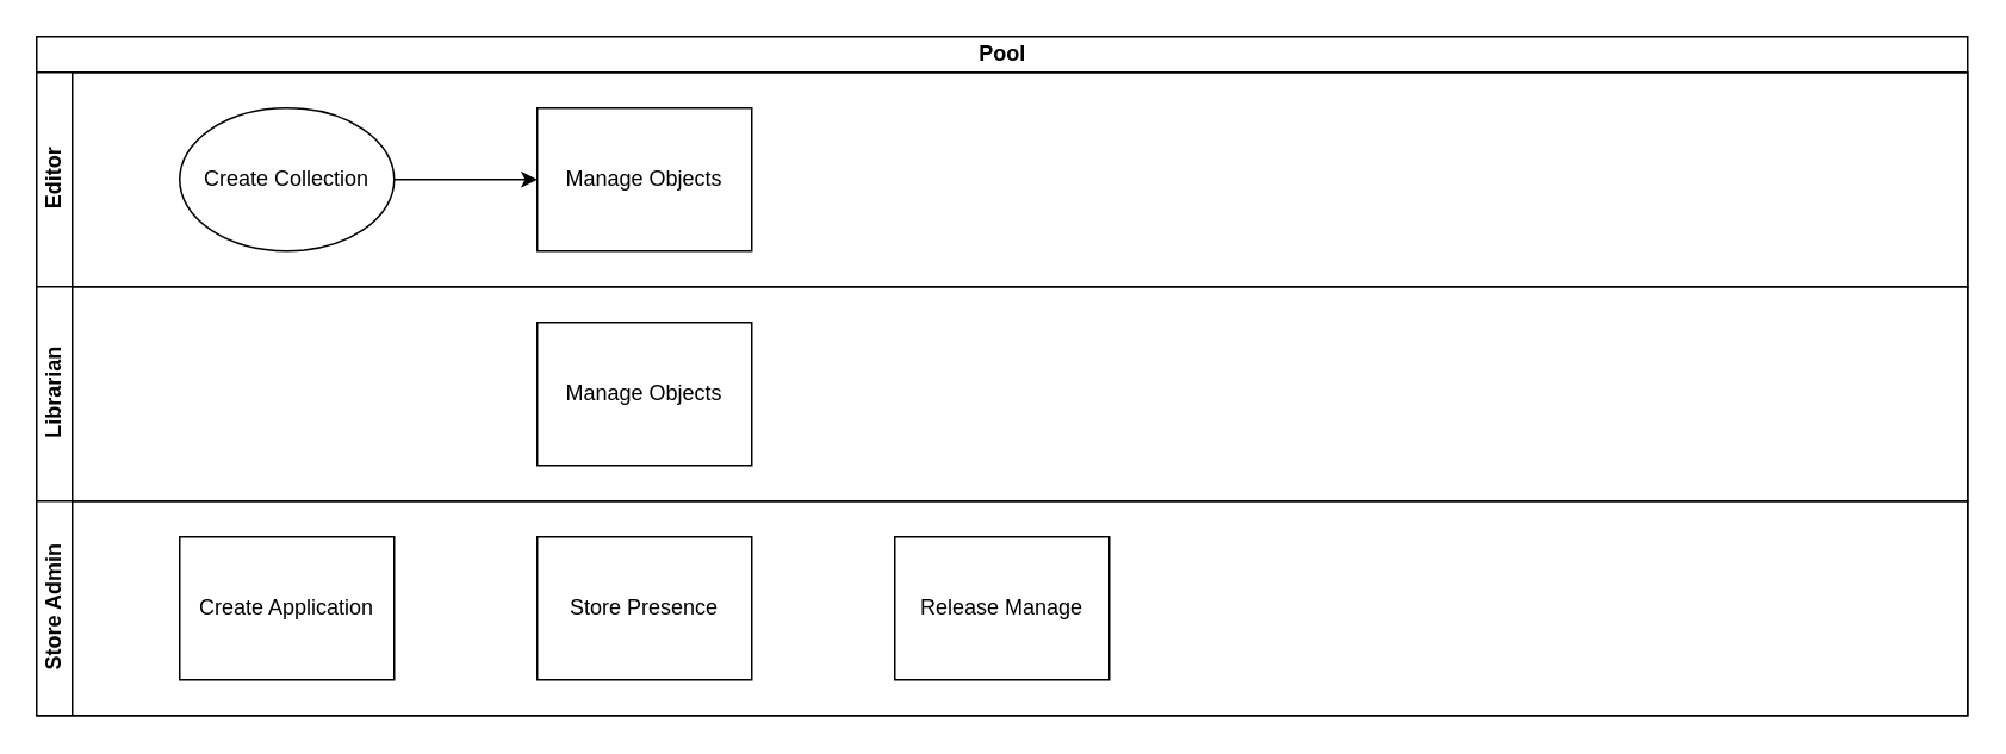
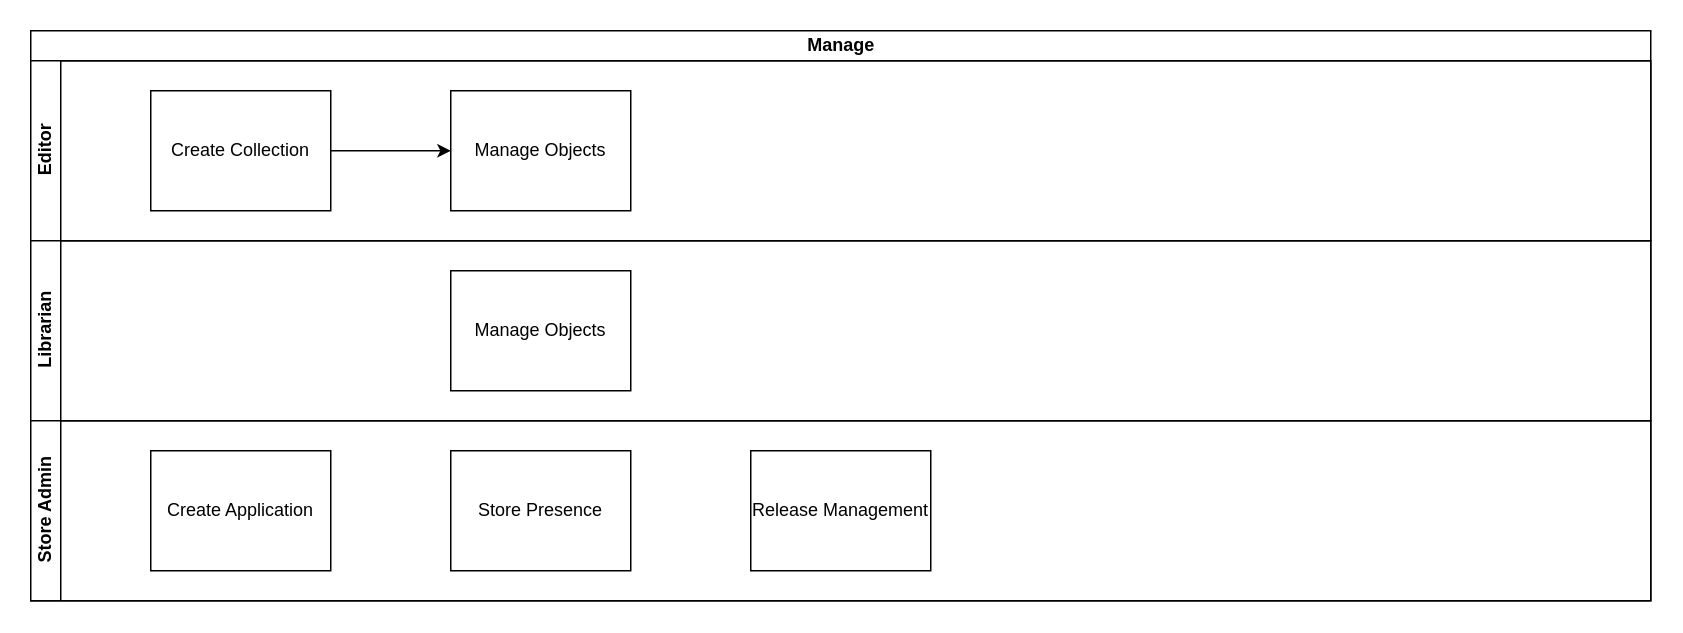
- <mxCell id="2" value="Pool" style="swimlane;html=1;childLayout=stackLayout;resizeParent=1;resizeParentMax=0;horizontal=1;startSize=20;horizontalStack=0;" vertex="1" parent="1"><mxGeometry x="20" y="20" width="1080" height="380" as="geometry" /></mxCell>
+ <mxCell id="2" value="Manage" style="swimlane;html=1;childLayout=stackLayout;resizeParent=1;resizeParentMax=0;horizontal=1;startSize=20;horizontalStack=0;" vertex="1" parent="1"><mxGeometry x="20" y="20" width="1080" height="380" as="geometry" /></mxCell>
- <mxCell id="6" value="Create Collection" style="ellipse;whiteSpace=wrap;html=1;" vertex="1" parent="3"><mxGeometry x="80" y="20" width="120" height="80" as="geometry" /></mxCell>
+ <mxCell id="6" value="Create Collection" style="rounded=0;whiteSpace=wrap;html=1;" vertex="1" parent="3"><mxGeometry x="80" y="20" width="120" height="80" as="geometry" /></mxCell>
- <mxCell id="10" value="Release Manage" style="rounded=0;whiteSpace=wrap;html=1;" vertex="1" parent="9"><mxGeometry x="480" y="20" width="120" height="80" as="geometry" /></mxCell>
+ <mxCell id="10" value="Release Management" style="rounded=0;whiteSpace=wrap;html=1;" vertex="1" parent="9"><mxGeometry x="480" y="20" width="120" height="80" as="geometry" /></mxCell>
